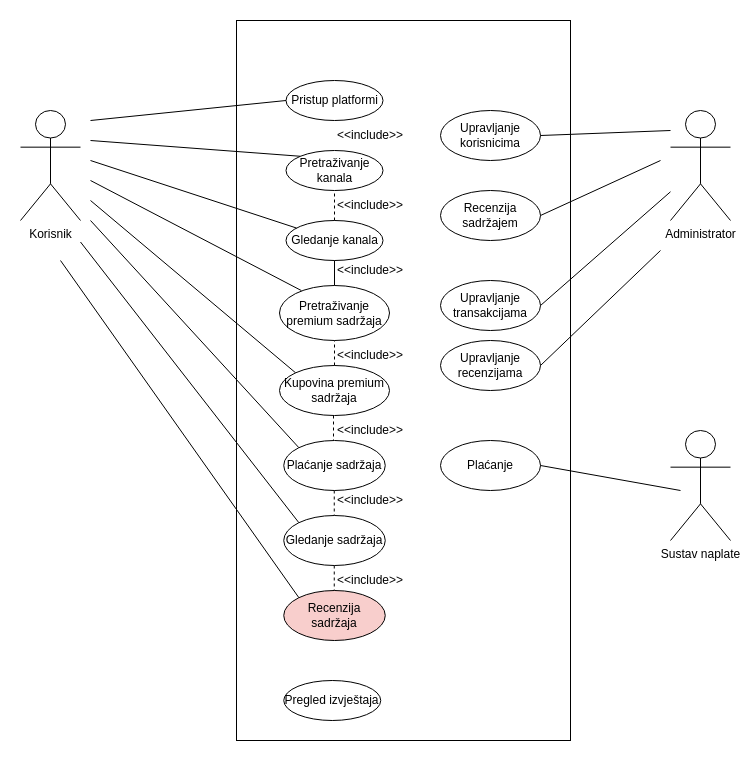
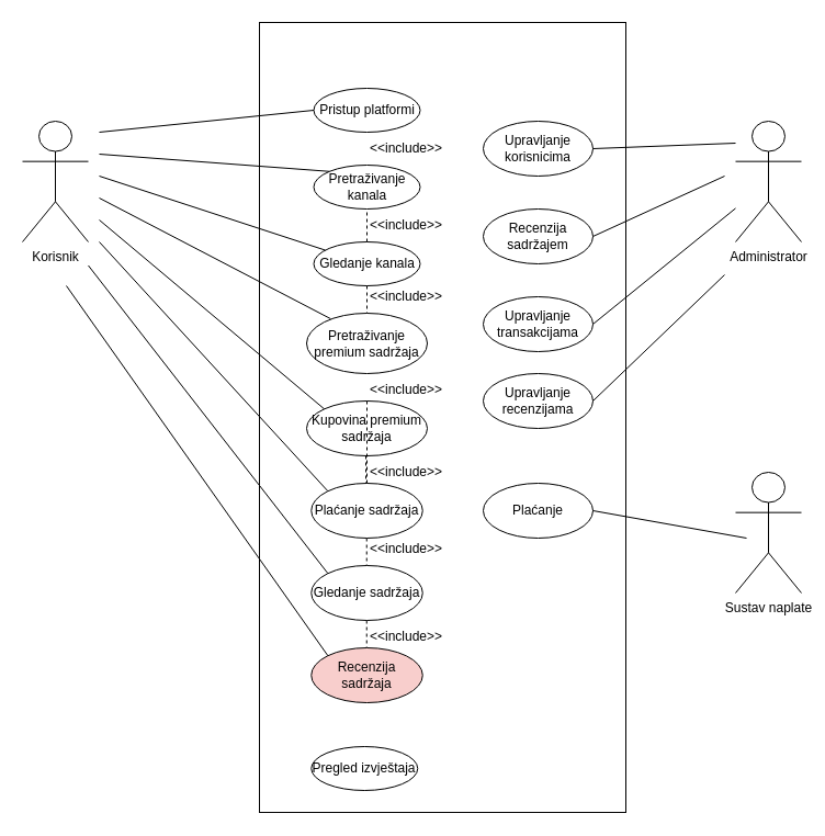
- <mxCell id="9" value="" style="endArrow=none;dashed=0;html=1;rounded=0;exitX=0.5;exitY=1;exitDx=0;exitDy=0;entryX=0.5;entryY=0;entryDx=0;entryDy=0;" parent="1" source="4" target="5" edge="1"><mxGeometry width="50" height="50" relative="1" as="geometry"><mxPoint x="370" y="250" as="sourcePoint" /><mxPoint x="420" y="200" as="targetPoint" /></mxGeometry></mxCell>
+ <mxCell id="9" value="" style="endArrow=none;dashed=1;html=1;rounded=0;exitX=0.5;exitY=1;exitDx=0;exitDy=0;entryX=0.5;entryY=0;entryDx=0;entryDy=0;" parent="1" source="4" target="5" edge="1"><mxGeometry width="50" height="50" relative="1" as="geometry"><mxPoint x="370" y="250" as="sourcePoint" /><mxPoint x="420" y="200" as="targetPoint" /></mxGeometry></mxCell>
- <mxCell id="17" value="Upravljanje&lt;br&gt;transakcijama" style="ellipse;whiteSpace=wrap;html=1;" parent="1" vertex="1"><mxGeometry x="440" y="280" width="100" height="50" as="geometry" /></mxCell>
+ <mxCell id="17" value="Upravljanje&lt;br&gt;transakcijama" style="ellipse;whiteSpace=wrap;html=1;" parent="1" vertex="1"><mxGeometry x="440" y="270" width="100" height="50" as="geometry" /></mxCell>
- <mxCell id="10" value="" style="endArrow=none;dashed=1;html=1;rounded=0;exitX=0.5;exitY=0;exitDx=0;exitDy=0;entryX=0.5;entryY=1;entryDx=0;entryDy=0;" parent="1" source="6" target="5" edge="1"><mxGeometry width="50" height="50" relative="1" as="geometry"><mxPoint x="370" y="250" as="sourcePoint" /><mxPoint x="420" y="200" as="targetPoint" /></mxGeometry></mxCell>
+ <mxCell id="10" value="" style="endArrow=none;dashed=1;html=1;rounded=0;exitX=0.5;exitY=0;exitDx=0;exitDy=0;" parent="1" source="6" target="7" edge="1"><mxGeometry width="50" height="50" relative="1" as="geometry"><mxPoint x="370" y="250" as="sourcePoint" /><mxPoint x="420" y="200" as="targetPoint" /></mxGeometry></mxCell>
